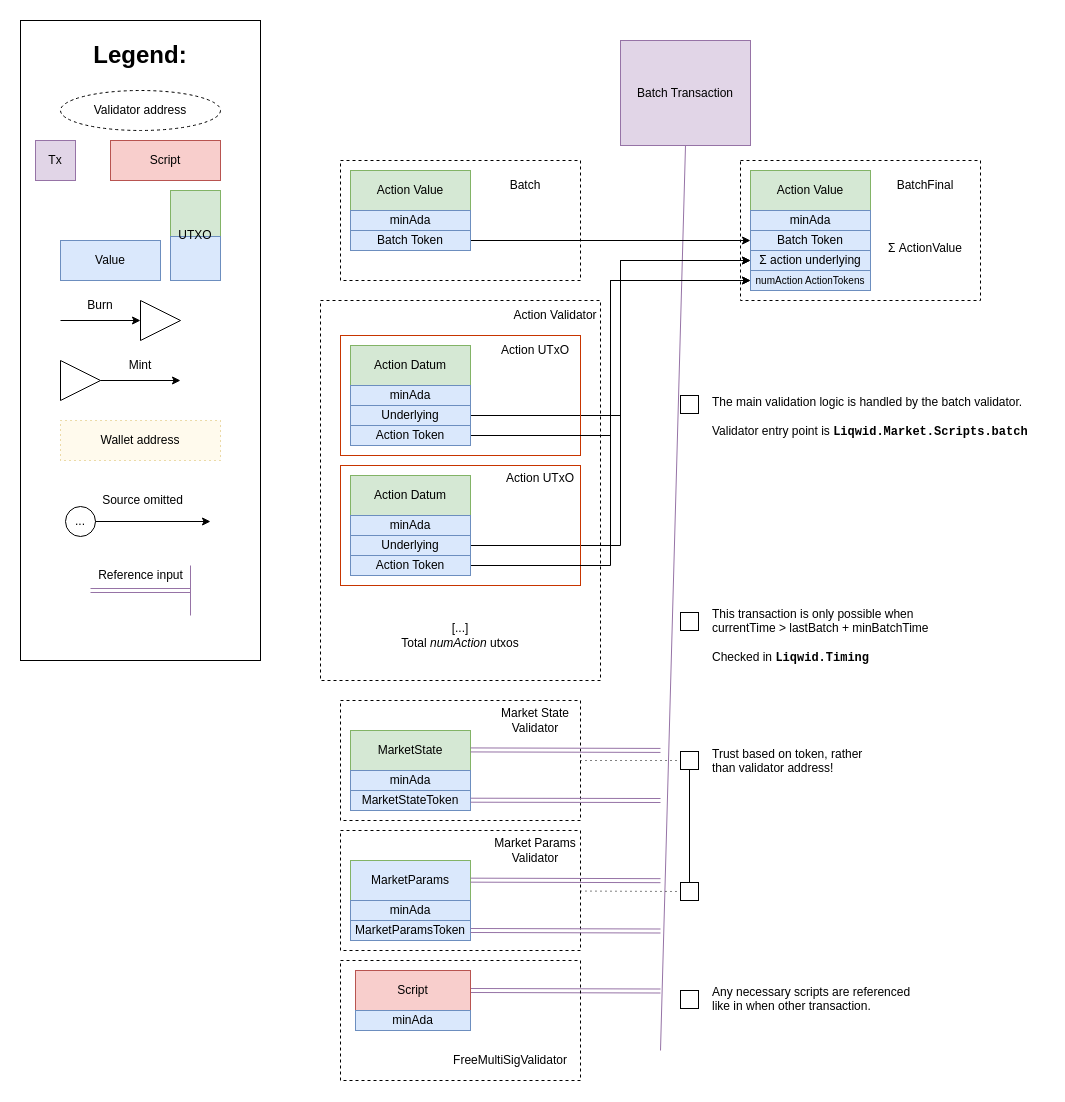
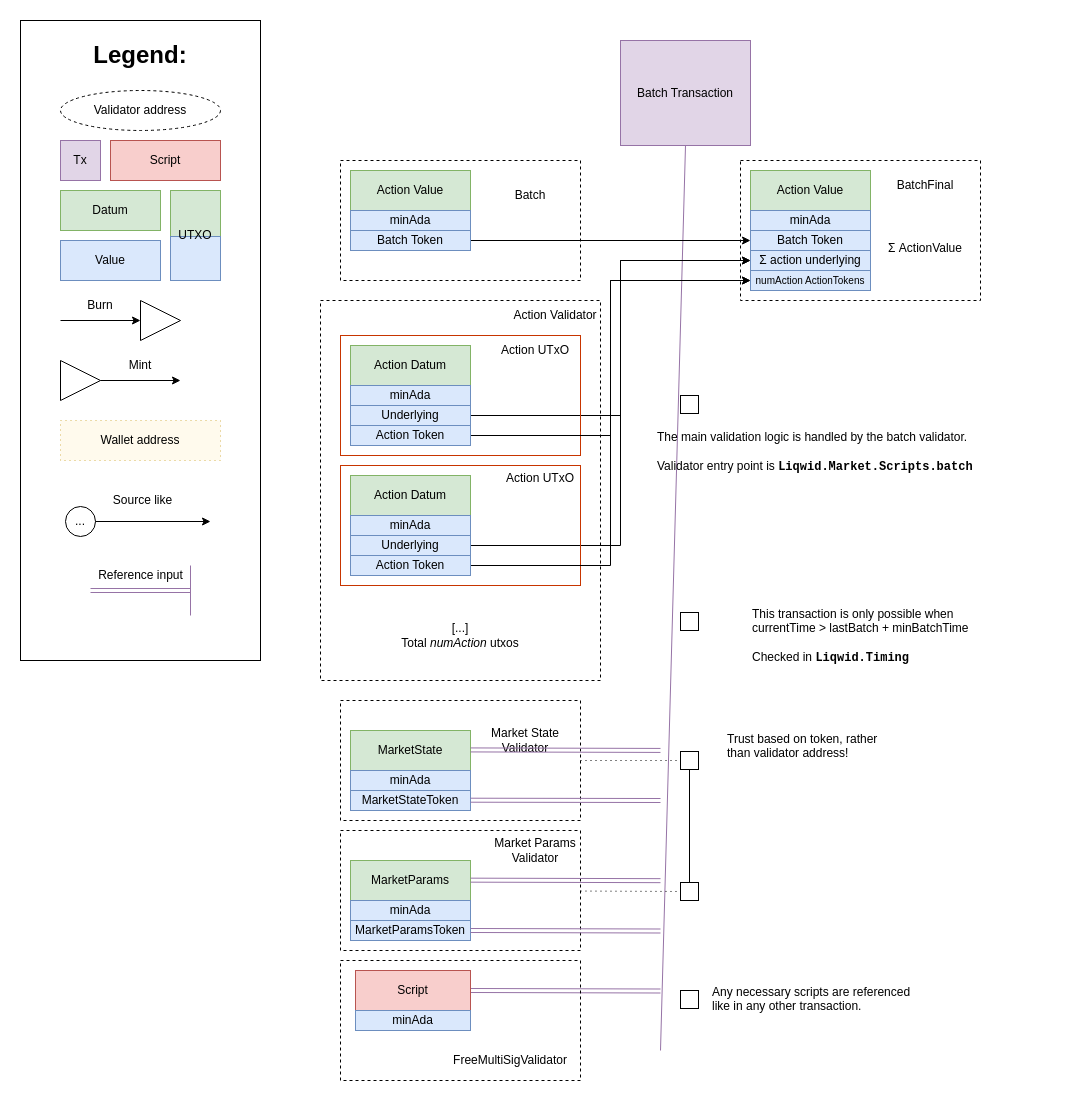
- <mxCell id="49" value="Tx" style="rounded=0;whiteSpace=wrap;html=1;fontSize=12;fillColor=#e1d5e7;horizontal=1;strokeColor=#9673a6;movable=1;resizable=1;rotatable=1;deletable=1;editable=1;locked=0;connectable=1;" parent="1" vertex="1"><mxGeometry x="35" y="140" width="40" height="40" as="geometry" /></mxCell>
+ <mxCell id="49" value="Tx" style="rounded=0;whiteSpace=wrap;html=1;fontSize=12;fillColor=#e1d5e7;horizontal=1;strokeColor=#9673a6;movable=1;resizable=1;rotatable=1;deletable=1;editable=1;locked=0;connectable=1;" parent="1" vertex="1"><mxGeometry x="60" y="140" width="40" height="40" as="geometry" /></mxCell>
- <mxCell id="7" value="Batch" style="text;html=1;strokeColor=none;fillColor=none;align=center;verticalAlign=middle;whiteSpace=wrap;rounded=0;" parent="1" vertex="1"><mxGeometry x="480" y="170" width="90" height="30" as="geometry" /></mxCell>
+ <mxCell id="7" value="Batch" style="text;html=1;strokeColor=none;fillColor=none;align=center;verticalAlign=middle;whiteSpace=wrap;rounded=0;" parent="1" vertex="1"><mxGeometry x="485" y="180" width="90" height="30" as="geometry" /></mxCell>
+ <mxCell id="50" value="&lt;div&gt;Datum&lt;/div&gt;" style="rounded=0;whiteSpace=wrap;html=1;fontSize=12;fillColor=#d5e8d4;horizontal=1;strokeColor=#82b366;movable=1;resizable=1;rotatable=1;deletable=1;editable=1;locked=0;connectable=1;" parent="1" vertex="1"><mxGeometry x="60" y="190" width="100" height="40" as="geometry" /></mxCell>
- <mxCell id="89" value="The main validation logic is handled by the batch validator.&lt;div&gt;&lt;br&gt;&lt;/div&gt;&lt;div&gt;Validator entry point is&amp;nbsp;&lt;b&gt;&lt;font face=&quot;Courier New&quot;&gt;Liqwid.Market.Scripts.batch&lt;/font&gt;&lt;/b&gt;&lt;/div&gt;" style="text;html=1;align=left;verticalAlign=top;whiteSpace=wrap;rounded=0;" parent="1" vertex="1"><mxGeometry x="710" y="387.5" width="332.5" height="55" as="geometry" /></mxCell>
+ <mxCell id="89" value="The main validation logic is handled by the batch validator.&lt;div&gt;&lt;br&gt;&lt;/div&gt;&lt;div&gt;Validator entry point is&amp;nbsp;&lt;b&gt;&lt;font face=&quot;Courier New&quot;&gt;Liqwid.Market.Scripts.batch&lt;/font&gt;&lt;/b&gt;&lt;/div&gt;" style="text;html=1;align=left;verticalAlign=top;whiteSpace=wrap;rounded=0;" parent="1" vertex="1"><mxGeometry x="655" y="422.5" width="332.5" height="55" as="geometry" /></mxCell>
- <mxCell id="64" value="Source omitted" style="text;html=1;strokeColor=none;fillColor=none;align=center;verticalAlign=middle;whiteSpace=wrap;rounded=0;fontSize=12;movable=1;resizable=1;rotatable=1;deletable=1;editable=1;locked=0;connectable=1;" parent="1" vertex="1"><mxGeometry x="95" y="490" width="95" height="20" as="geometry" /></mxCell>
+ <mxCell id="64" value="Source like" style="text;html=1;strokeColor=none;fillColor=none;align=center;verticalAlign=middle;whiteSpace=wrap;rounded=0;fontSize=12;movable=1;resizable=1;rotatable=1;deletable=1;editable=1;locked=0;connectable=1;" parent="1" vertex="1"><mxGeometry x="95" y="490" width="95" height="20" as="geometry" /></mxCell>
- <mxCell id="87" value="This transaction is only possible when&lt;div&gt;currentTime &amp;gt; lastBatch + minBatchTime&lt;/div&gt;&lt;div&gt;&lt;br&gt;&lt;/div&gt;&lt;div&gt;Checked in&amp;nbsp;&lt;b&gt;&lt;font face=&quot;Courier New&quot;&gt;Liqwid.Timing&lt;/font&gt;&lt;/b&gt;&lt;/div&gt;" style="text;html=1;align=left;verticalAlign=top;whiteSpace=wrap;rounded=0;" parent="1" vertex="1"><mxGeometry x="710" y="600" width="250" height="70" as="geometry" /></mxCell>
+ <mxCell id="87" value="This transaction is only possible when&lt;div&gt;currentTime &amp;gt; lastBatch + minBatchTime&lt;/div&gt;&lt;div&gt;&lt;br&gt;&lt;/div&gt;&lt;div&gt;Checked in&amp;nbsp;&lt;b&gt;&lt;font face=&quot;Courier New&quot;&gt;Liqwid.Timing&lt;/font&gt;&lt;/b&gt;&lt;/div&gt;" style="text;html=1;align=left;verticalAlign=top;whiteSpace=wrap;rounded=0;" parent="1" vertex="1"><mxGeometry x="750" y="600" width="250" height="70" as="geometry" /></mxCell>
- <mxCell id="36" value="Market State Validator" style="text;html=1;strokeColor=none;fillColor=none;align=center;verticalAlign=middle;whiteSpace=wrap;rounded=0;" parent="1" vertex="1"><mxGeometry x="490" y="700" width="90" height="40" as="geometry" /></mxCell>
+ <mxCell id="36" value="Market State Validator" style="text;html=1;strokeColor=none;fillColor=none;align=center;verticalAlign=middle;whiteSpace=wrap;rounded=0;" parent="1" vertex="1"><mxGeometry x="480" y="720" width="90" height="40" as="geometry" /></mxCell>
- <mxCell id="73" value="Trust based on token, rather than validator address!" style="text;html=1;align=left;verticalAlign=top;whiteSpace=wrap;rounded=0;" parent="1" vertex="1"><mxGeometry x="710" y="740" width="160" height="40" as="geometry" /></mxCell>
+ <mxCell id="73" value="Trust based on token, rather than validator address!" style="text;html=1;align=left;verticalAlign=top;whiteSpace=wrap;rounded=0;" parent="1" vertex="1"><mxGeometry x="725" y="725" width="160" height="40" as="geometry" /></mxCell>
- <mxCell id="42" value="MarketParams" style="rounded=0;whiteSpace=wrap;html=1;fillColor=#dae8fc;strokeColor=#82b366;" parent="1" vertex="1"><mxGeometry x="350" y="860" width="120" height="40" as="geometry" /></mxCell>
+ <mxCell id="42" value="MarketParams" style="rounded=0;whiteSpace=wrap;html=1;fillColor=#d5e8d4;strokeColor=#82b366;" parent="1" vertex="1"><mxGeometry x="350" y="860" width="120" height="40" as="geometry" /></mxCell>
- <mxCell id="85" value="Any necessary scripts are referenced like in when other transaction." style="text;html=1;align=left;verticalAlign=top;whiteSpace=wrap;rounded=0;" parent="1" vertex="1"><mxGeometry x="710" y="978" width="215" height="42" as="geometry" /></mxCell>
+ <mxCell id="85" value="Any necessary scripts are referenced like in any other transaction." style="text;html=1;align=left;verticalAlign=top;whiteSpace=wrap;rounded=0;" parent="1" vertex="1"><mxGeometry x="710" y="978" width="215" height="42" as="geometry" /></mxCell>
